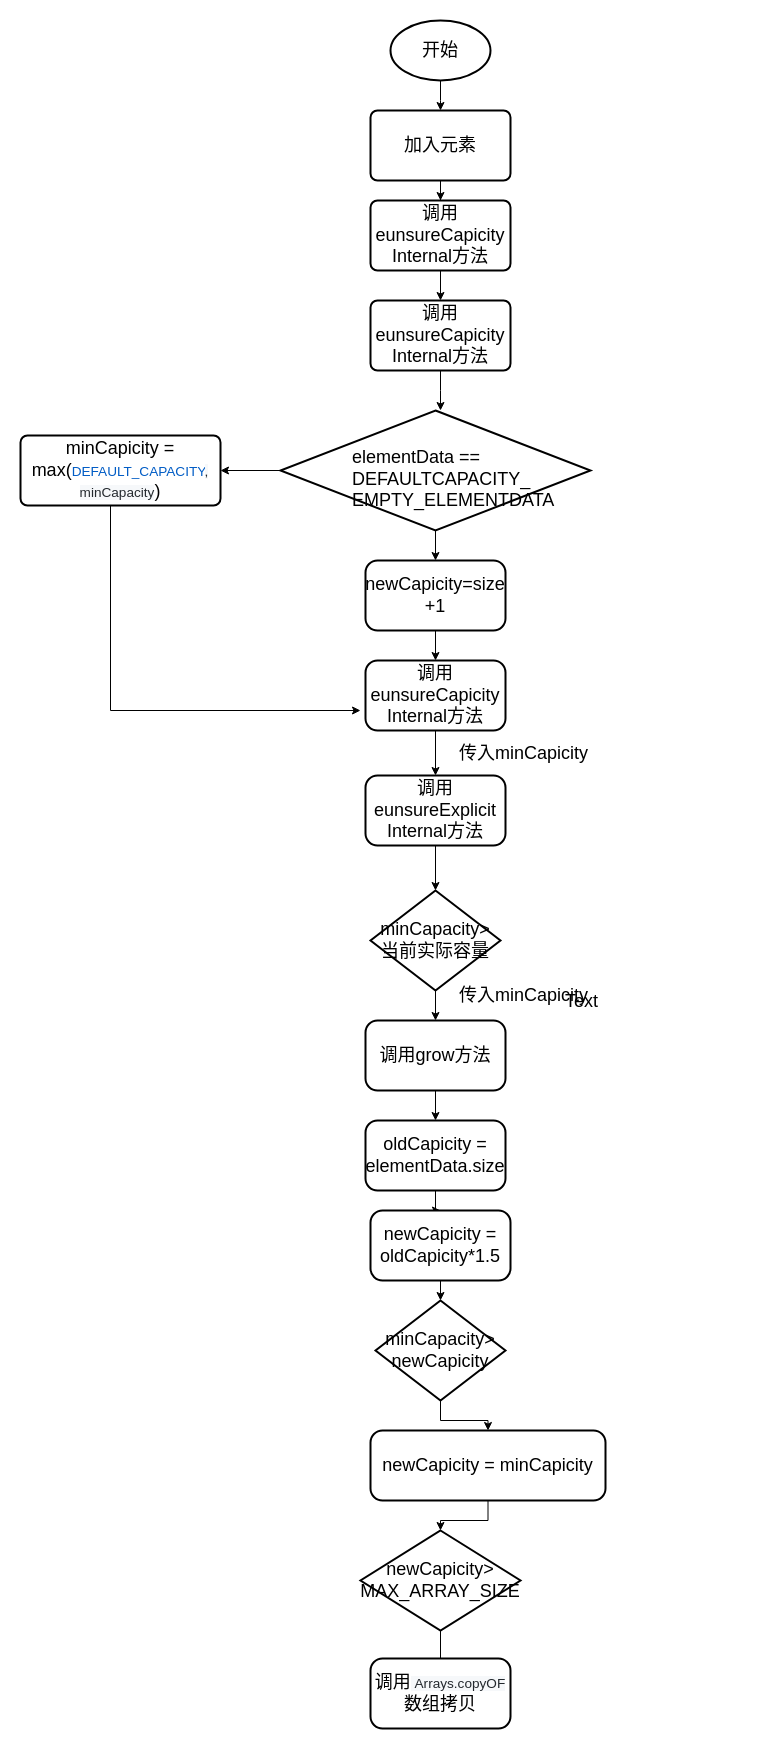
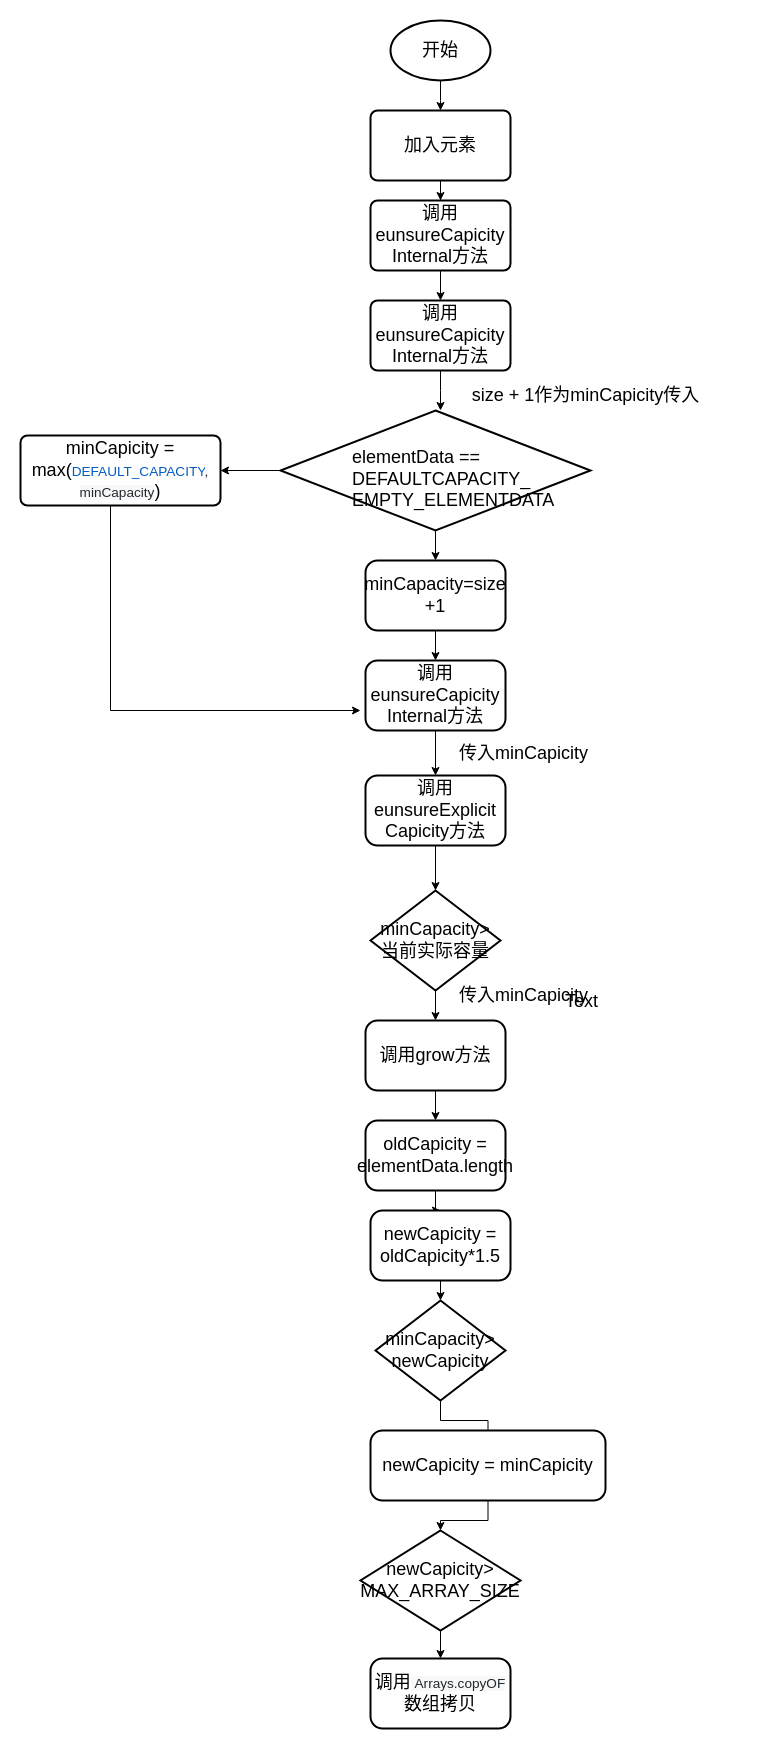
+ <mxCell id="16" value="size + 1作为minCapicity传入" style="text;html=1;resizable=0;autosize=1;align=center;verticalAlign=middle;points=[];fillColor=none;strokeColor=none;rounded=0;fontSize=18;" vertex="1" parent="1"><mxGeometry x="465" y="380" width="240" height="30" as="geometry" /></mxCell>
- <mxCell id="18" value="newCapicity=size +1" style="rounded=1;whiteSpace=wrap;html=1;absoluteArcSize=1;arcSize=24;strokeWidth=2;fontSize=18;" vertex="1" parent="1"><mxGeometry x="365" y="560" width="140" height="70" as="geometry" /></mxCell>
+ <mxCell id="18" value="minCapacity=size +1" style="rounded=1;whiteSpace=wrap;html=1;absoluteArcSize=1;arcSize=24;strokeWidth=2;fontSize=18;" vertex="1" parent="1"><mxGeometry x="365" y="560" width="140" height="70" as="geometry" /></mxCell>
- <mxCell id="22" value="调用eunsureExplicit&lt;br&gt;Internal方法" style="rounded=1;whiteSpace=wrap;html=1;absoluteArcSize=1;arcSize=24;strokeWidth=2;fontSize=18;" vertex="1" parent="1"><mxGeometry x="365" y="775" width="140" height="70" as="geometry" /></mxCell>
+ <mxCell id="22" value="调用eunsureExplicit&lt;br&gt;Capicity方法" style="rounded=1;whiteSpace=wrap;html=1;absoluteArcSize=1;arcSize=24;strokeWidth=2;fontSize=18;" vertex="1" parent="1"><mxGeometry x="365" y="775" width="140" height="70" as="geometry" /></mxCell>
- <mxCell id="29" value="oldCapicity = elementData.size" style="rounded=1;whiteSpace=wrap;html=1;absoluteArcSize=1;arcSize=24;strokeWidth=2;fontSize=18;" vertex="1" parent="1"><mxGeometry x="365" y="1120" width="140" height="70" as="geometry" /></mxCell>
+ <mxCell id="29" value="oldCapicity = elementData.length" style="rounded=1;whiteSpace=wrap;html=1;absoluteArcSize=1;arcSize=24;strokeWidth=2;fontSize=18;" vertex="1" parent="1"><mxGeometry x="365" y="1120" width="140" height="70" as="geometry" /></mxCell>
- <mxCell id="34" value="" style="edgeStyle=orthogonalEdgeStyle;rounded=0;orthogonalLoop=1;jettySize=auto;html=1;fontSize=18;" edge="1" parent="1" source="35" target="37"><mxGeometry relative="1" as="geometry" /></mxCell>
+ <mxCell id="34" value="" style="edgeStyle=orthogonalEdgeStyle;rounded=0;orthogonalLoop=1;jettySize=auto;html=1;fontSize=18;endArrow=none;" edge="1" parent="1" source="35" target="37"><mxGeometry relative="1" as="geometry" /></mxCell>
- <mxCell id="38" value="" style="edgeStyle=orthogonalEdgeStyle;rounded=0;orthogonalLoop=1;jettySize=auto;html=1;fontSize=18;endArrow=none;" edge="1" parent="1" source="39" target="40"><mxGeometry relative="1" as="geometry" /></mxCell>
+ <mxCell id="38" value="" style="edgeStyle=orthogonalEdgeStyle;rounded=0;orthogonalLoop=1;jettySize=auto;html=1;fontSize=18;" edge="1" parent="1" source="39" target="40"><mxGeometry relative="1" as="geometry" /></mxCell>
